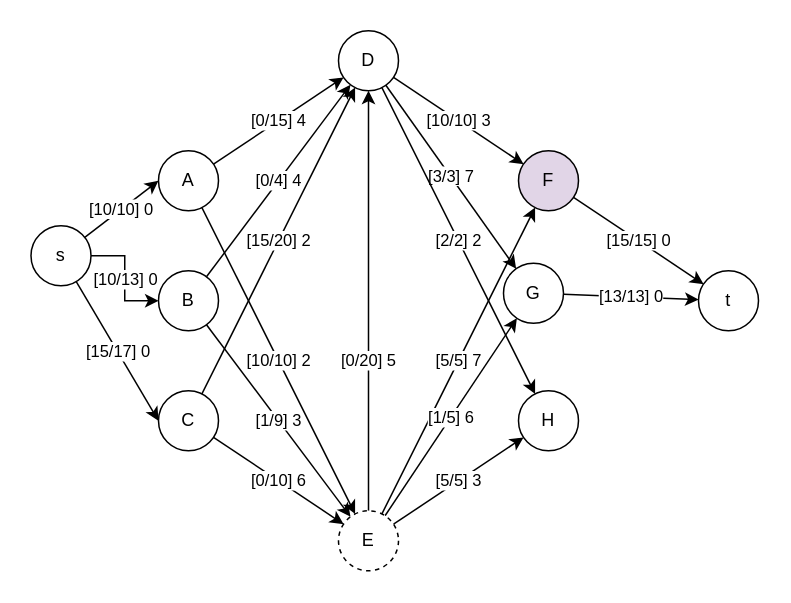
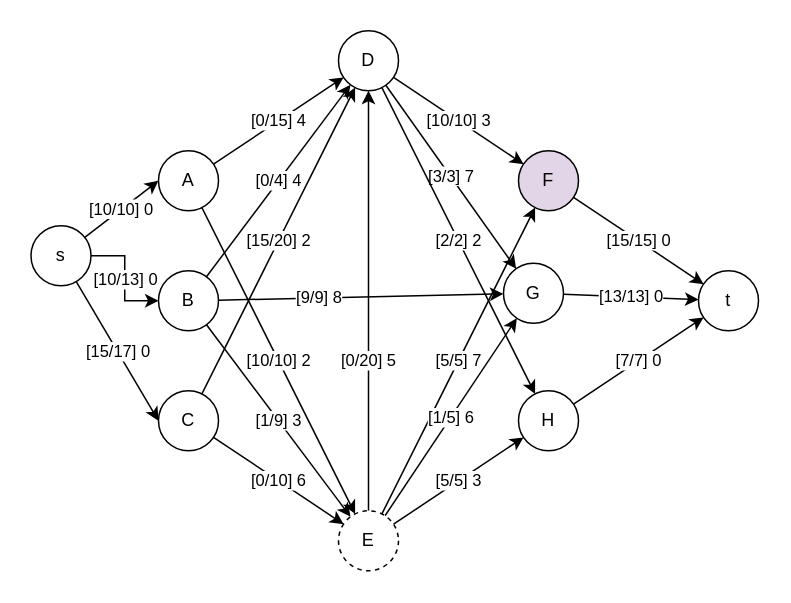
+ <mxCell id="11" value="&lt;div&gt;[9/9] 8&lt;/div&gt;" style="rounded=0;orthogonalLoop=1;jettySize=auto;html=1;" parent="1" source="12" target="28" edge="1"><mxGeometry x="-0.3" relative="1" as="geometry"><mxPoint as="offset" /></mxGeometry></mxCell>
+ <mxCell id="29" value="[7/7] 0" style="rounded=0;orthogonalLoop=1;jettySize=auto;html=1;" parent="1" source="30" target="31" edge="1"><mxGeometry relative="1" as="geometry" /></mxCell>
